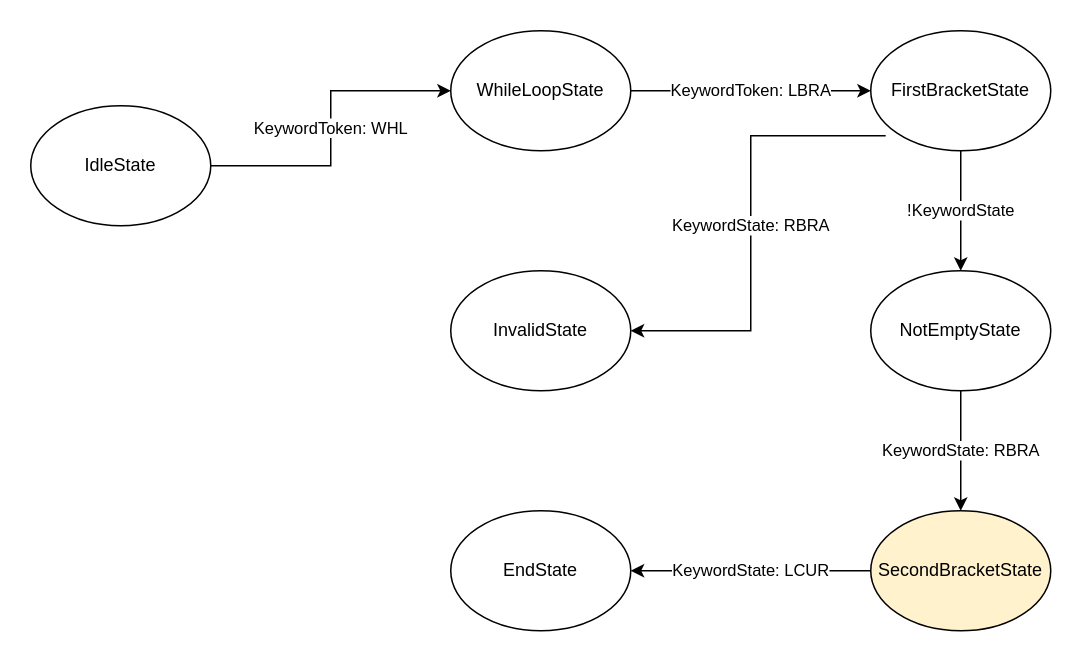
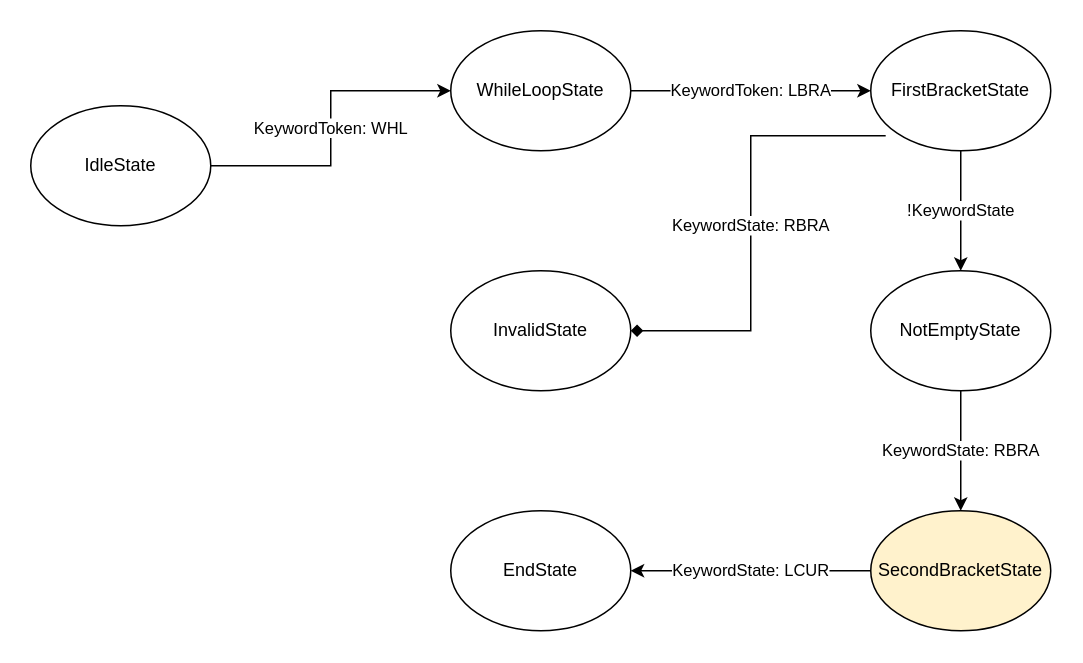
- <mxCell id="9" value="KeywordState: RBRA" style="edgeStyle=orthogonalEdgeStyle;rounded=0;orthogonalLoop=1;jettySize=auto;html=1;entryX=1;entryY=0.5;entryDx=0;entryDy=0;exitX=0.083;exitY=0.875;exitDx=0;exitDy=0;exitPerimeter=0;" edge="1" parent="1" source="7" target="14"><mxGeometry relative="1" as="geometry" /></mxCell>
+ <mxCell id="9" value="KeywordState: RBRA" style="edgeStyle=orthogonalEdgeStyle;rounded=0;orthogonalLoop=1;jettySize=auto;html=1;entryX=1;entryY=0.5;entryDx=0;entryDy=0;exitX=0.083;exitY=0.875;exitDx=0;exitDy=0;exitPerimeter=0;endArrow=diamond;" edge="1" parent="1" source="7" target="14"><mxGeometry relative="1" as="geometry" /></mxCell>
